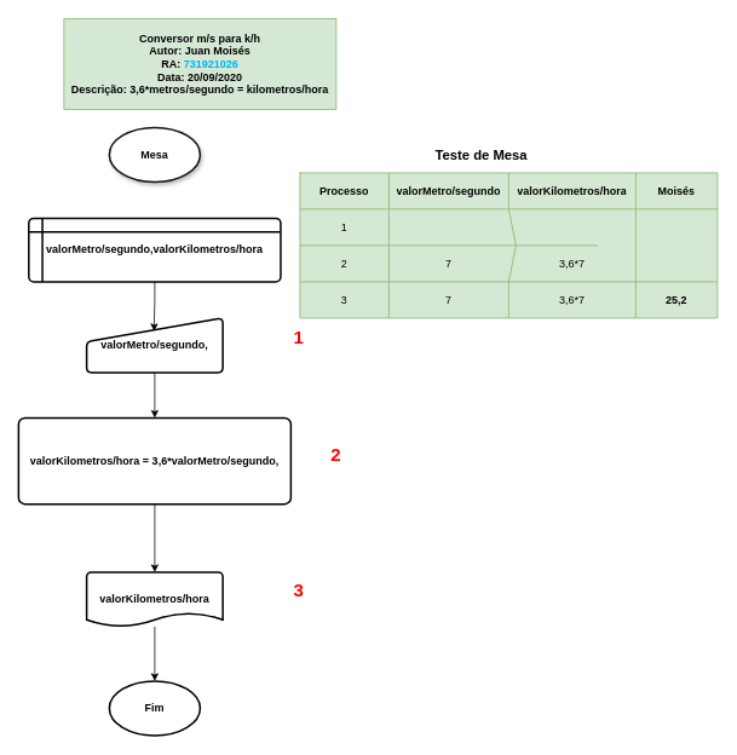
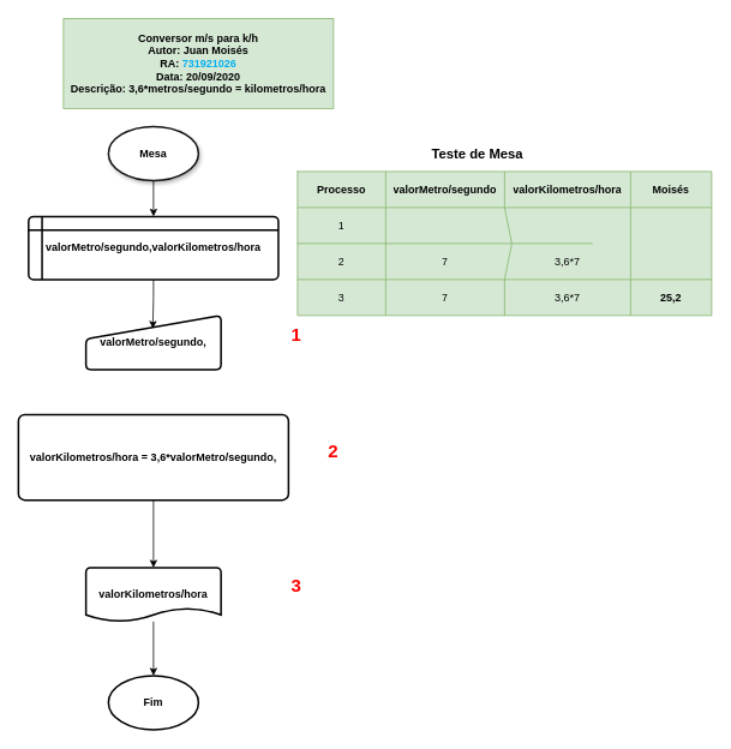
+ <mxCell id="3" style="edgeStyle=orthogonalEdgeStyle;rounded=0;orthogonalLoop=1;jettySize=auto;html=1;exitX=0.5;exitY=1;exitDx=0;exitDy=0;exitPerimeter=0;entryX=0.5;entryY=0;entryDx=0;entryDy=0;fontStyle=1" parent="1" source="4" target="6" edge="1"><mxGeometry relative="1" as="geometry" /></mxCell>
- <mxCell id="7" style="edgeStyle=orthogonalEdgeStyle;rounded=0;orthogonalLoop=1;jettySize=auto;html=1;exitX=0.5;exitY=1;exitDx=0;exitDy=0;fontStyle=1" parent="1" source="8" target="10" edge="1"><mxGeometry relative="1" as="geometry" /></mxCell>
